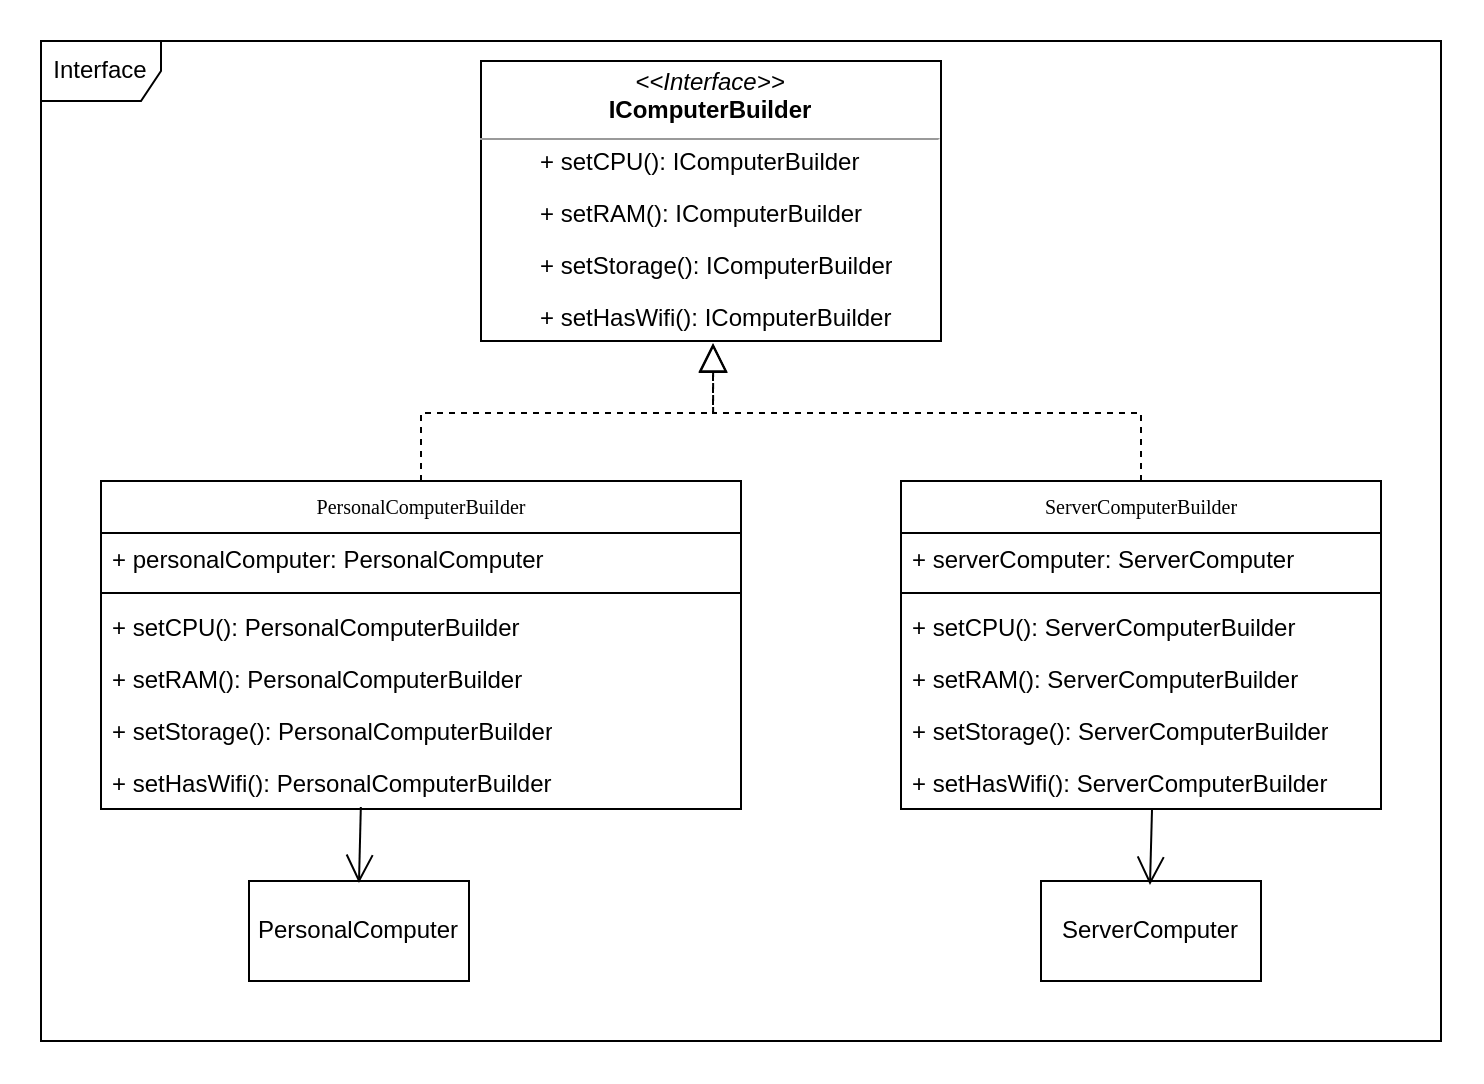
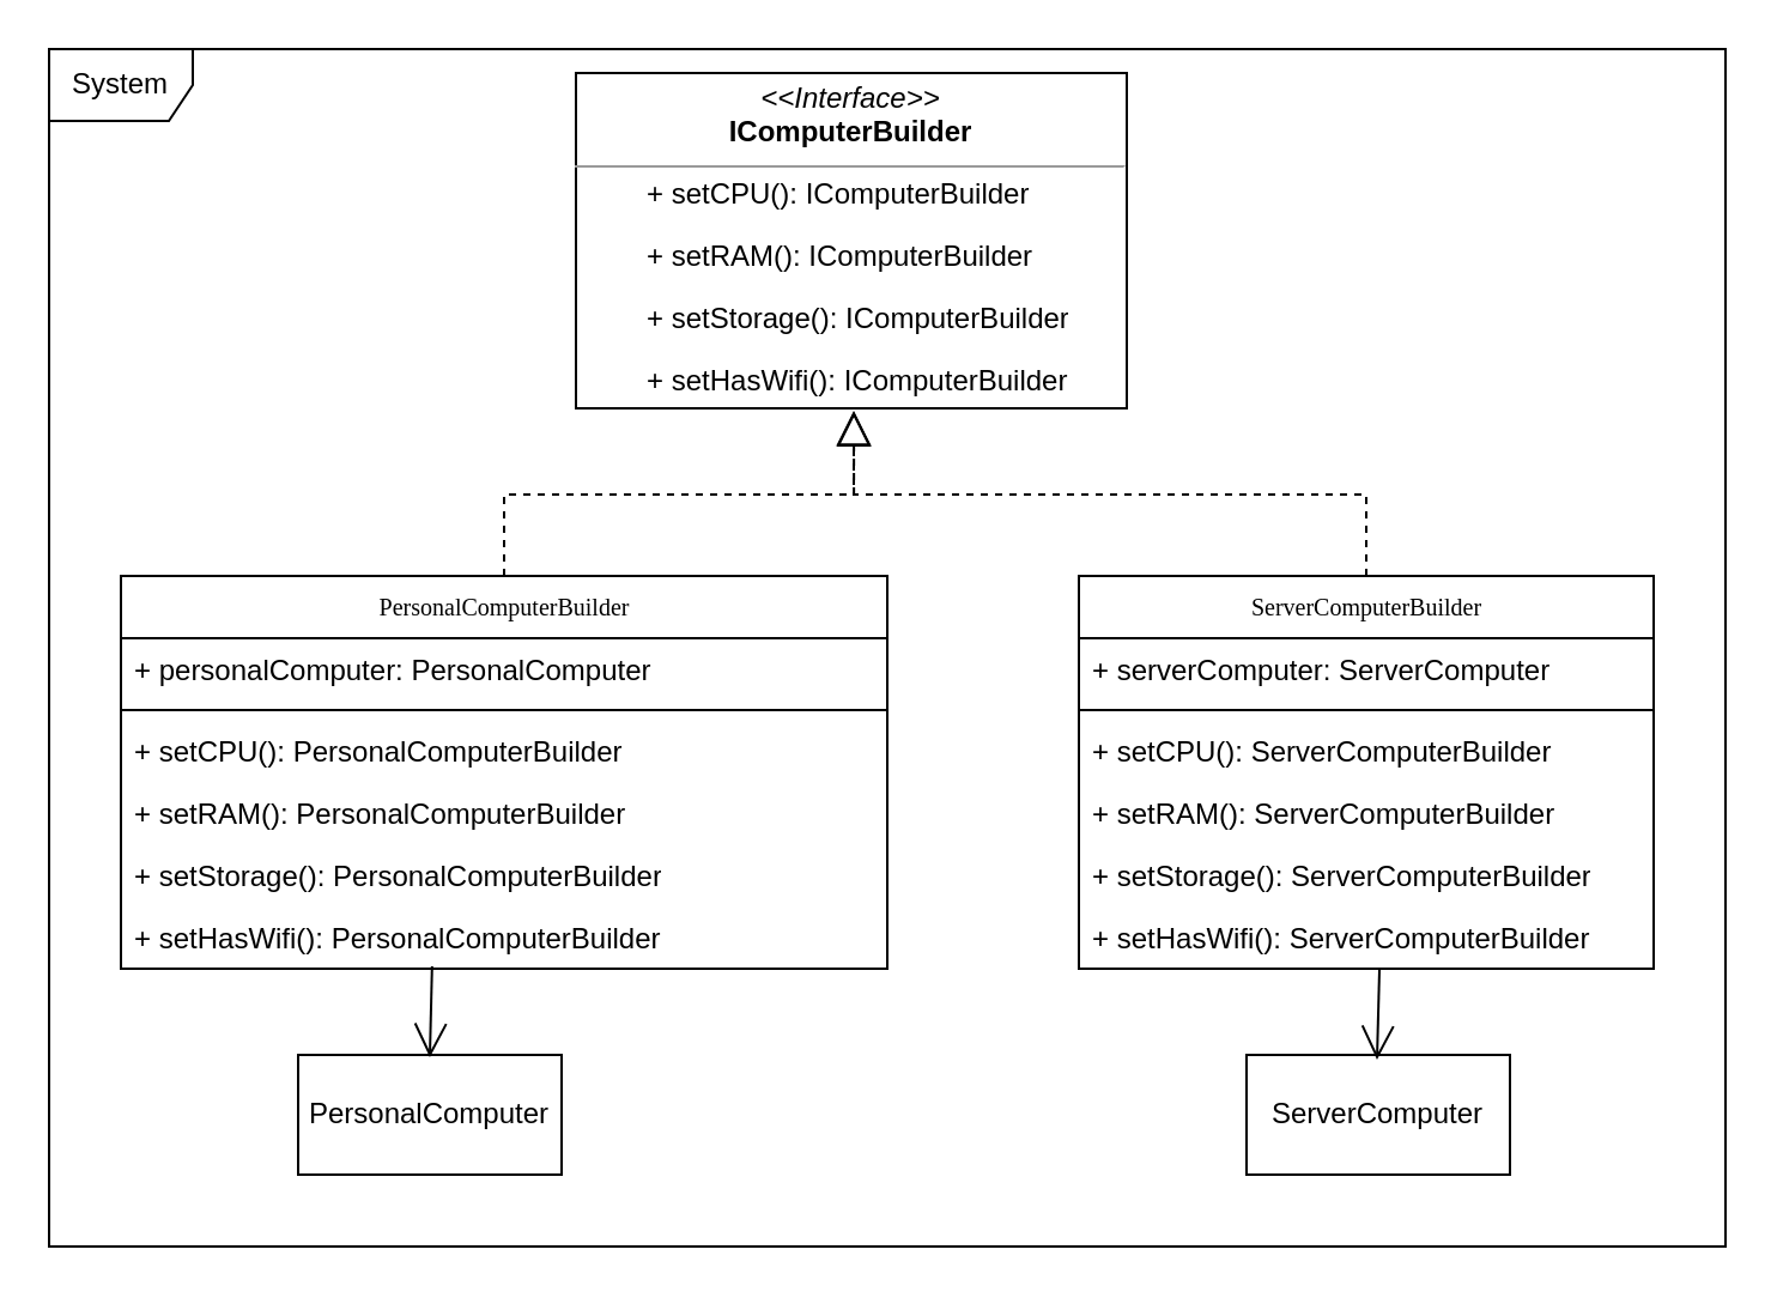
- <mxCell id="28" value="Interface" style="shape=umlFrame;whiteSpace=wrap;html=1;pointerEvents=0;" vertex="1" parent="1"><mxGeometry x="20" y="20" width="700" height="500" as="geometry" /></mxCell>
+ <mxCell id="28" value="System" style="shape=umlFrame;whiteSpace=wrap;html=1;pointerEvents=0;" vertex="1" parent="1"><mxGeometry x="20" y="20" width="700" height="500" as="geometry" /></mxCell>
